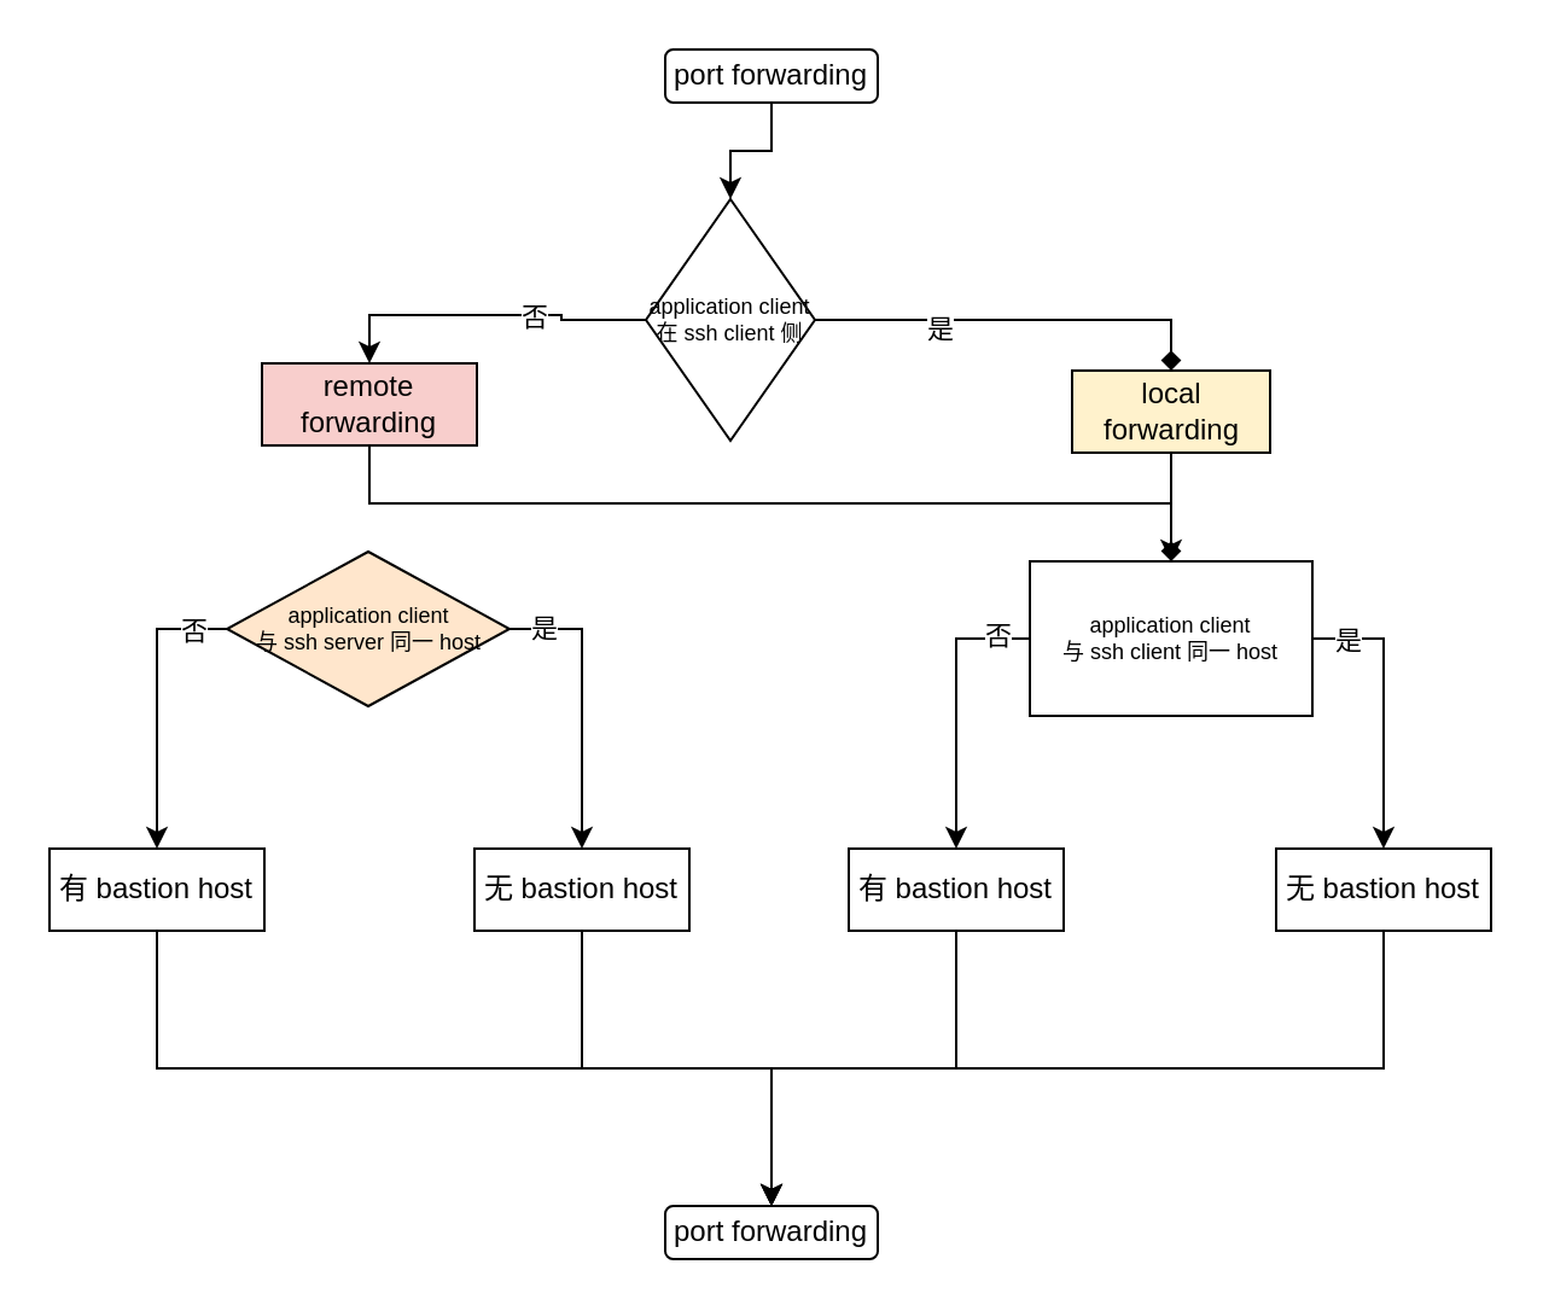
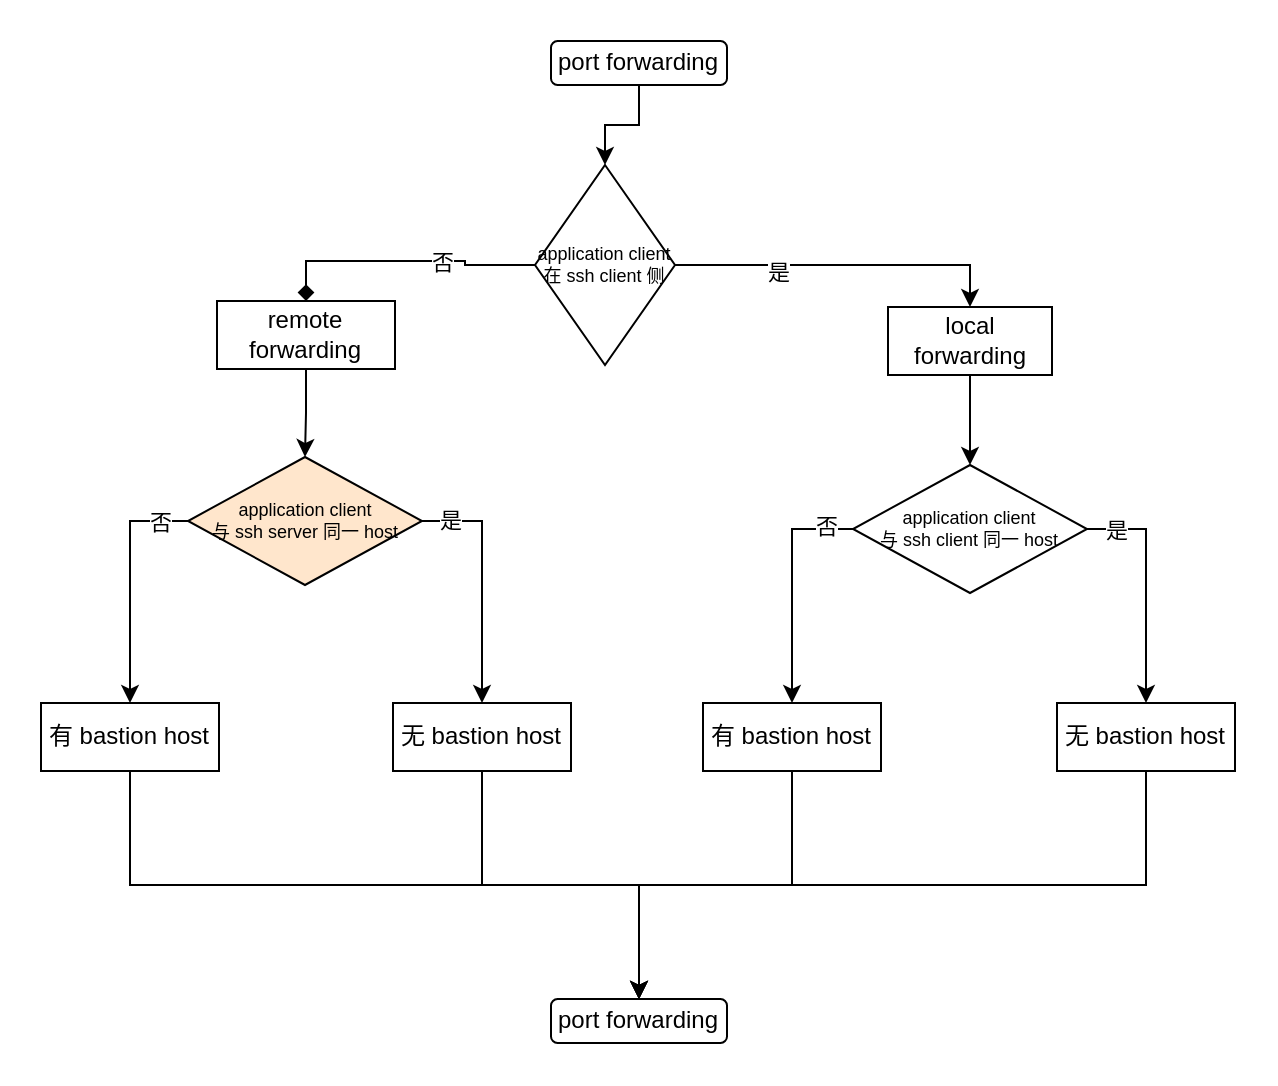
- <mxCell id="6" style="edgeStyle=orthogonalEdgeStyle;rounded=0;orthogonalLoop=1;jettySize=auto;html=1;exitX=0;exitY=0.5;exitDx=0;exitDy=0;entryX=0.5;entryY=0;entryDx=0;entryDy=0;" edge="1" parent="1" source="8" target="12"><mxGeometry relative="1" as="geometry" /></mxCell>
+ <mxCell id="6" style="edgeStyle=orthogonalEdgeStyle;rounded=0;orthogonalLoop=1;jettySize=auto;html=1;exitX=0;exitY=0.5;exitDx=0;exitDy=0;entryX=0.5;entryY=0;entryDx=0;entryDy=0;endArrow=diamond;" edge="1" parent="1" source="8" target="12"><mxGeometry relative="1" as="geometry" /></mxCell>
- <mxCell id="4" style="edgeStyle=orthogonalEdgeStyle;rounded=0;orthogonalLoop=1;jettySize=auto;html=1;exitX=1;exitY=0.5;exitDx=0;exitDy=0;entryX=0.5;entryY=0;entryDx=0;entryDy=0;endArrow=diamond;" edge="1" parent="1" source="8" target="10"><mxGeometry relative="1" as="geometry" /></mxCell>
+ <mxCell id="4" style="edgeStyle=orthogonalEdgeStyle;rounded=0;orthogonalLoop=1;jettySize=auto;html=1;exitX=1;exitY=0.5;exitDx=0;exitDy=0;entryX=0.5;entryY=0;entryDx=0;entryDy=0;" edge="1" parent="1" source="8" target="10"><mxGeometry relative="1" as="geometry" /></mxCell>
- <mxCell id="12" value="remote forwarding" style="rounded=0;whiteSpace=wrap;html=1;fillColor=#f8cecc;" vertex="1" parent="1"><mxGeometry x="108" y="150" width="89" height="34" as="geometry" /></mxCell>
+ <mxCell id="12" value="remote forwarding" style="rounded=0;whiteSpace=wrap;html=1;" vertex="1" parent="1"><mxGeometry x="108" y="150" width="89" height="34" as="geometry" /></mxCell>
- <mxCell id="10" value="local forwarding" style="rounded=0;whiteSpace=wrap;html=1;fillColor=#fff2cc;" vertex="1" parent="1"><mxGeometry x="443.5" y="153" width="82" height="34" as="geometry" /></mxCell>
+ <mxCell id="10" value="local forwarding" style="rounded=0;whiteSpace=wrap;html=1;" vertex="1" parent="1"><mxGeometry x="443.5" y="153" width="82" height="34" as="geometry" /></mxCell>
- <mxCell id="9" style="edgeStyle=orthogonalEdgeStyle;rounded=0;orthogonalLoop=1;jettySize=auto;html=1;exitX=0.5;exitY=1;exitDx=0;exitDy=0;endArrow=diamond;" edge="1" parent="1" source="10" target="17"><mxGeometry relative="1" as="geometry" /></mxCell>
+ <mxCell id="9" style="edgeStyle=orthogonalEdgeStyle;rounded=0;orthogonalLoop=1;jettySize=auto;html=1;exitX=0.5;exitY=1;exitDx=0;exitDy=0;" edge="1" parent="1" source="10" target="17"><mxGeometry relative="1" as="geometry" /></mxCell>
- <mxCell id="11" style="edgeStyle=orthogonalEdgeStyle;rounded=0;orthogonalLoop=1;jettySize=auto;html=1;exitX=0.5;exitY=1;exitDx=0;exitDy=0;" edge="1" parent="1" source="12" target="17"><mxGeometry relative="1" as="geometry" /></mxCell>
+ <mxCell id="11" style="edgeStyle=orthogonalEdgeStyle;rounded=0;orthogonalLoop=1;jettySize=auto;html=1;exitX=0.5;exitY=1;exitDx=0;exitDy=0;" edge="1" parent="1" source="12" target="22"><mxGeometry relative="1" as="geometry" /></mxCell>
- <mxCell id="17" value="application client &lt;br&gt;与 ssh client 同一 host" style="whiteSpace=wrap;html=1;fontSize=9;rounded=0;" vertex="1" parent="1"><mxGeometry x="426" y="232" width="117" height="64" as="geometry" /></mxCell>
+ <mxCell id="17" value="application client &lt;br&gt;与 ssh client 同一 host" style="rhombus;whiteSpace=wrap;html=1;fontSize=9;" vertex="1" parent="1"><mxGeometry x="426" y="232" width="117" height="64" as="geometry" /></mxCell>
